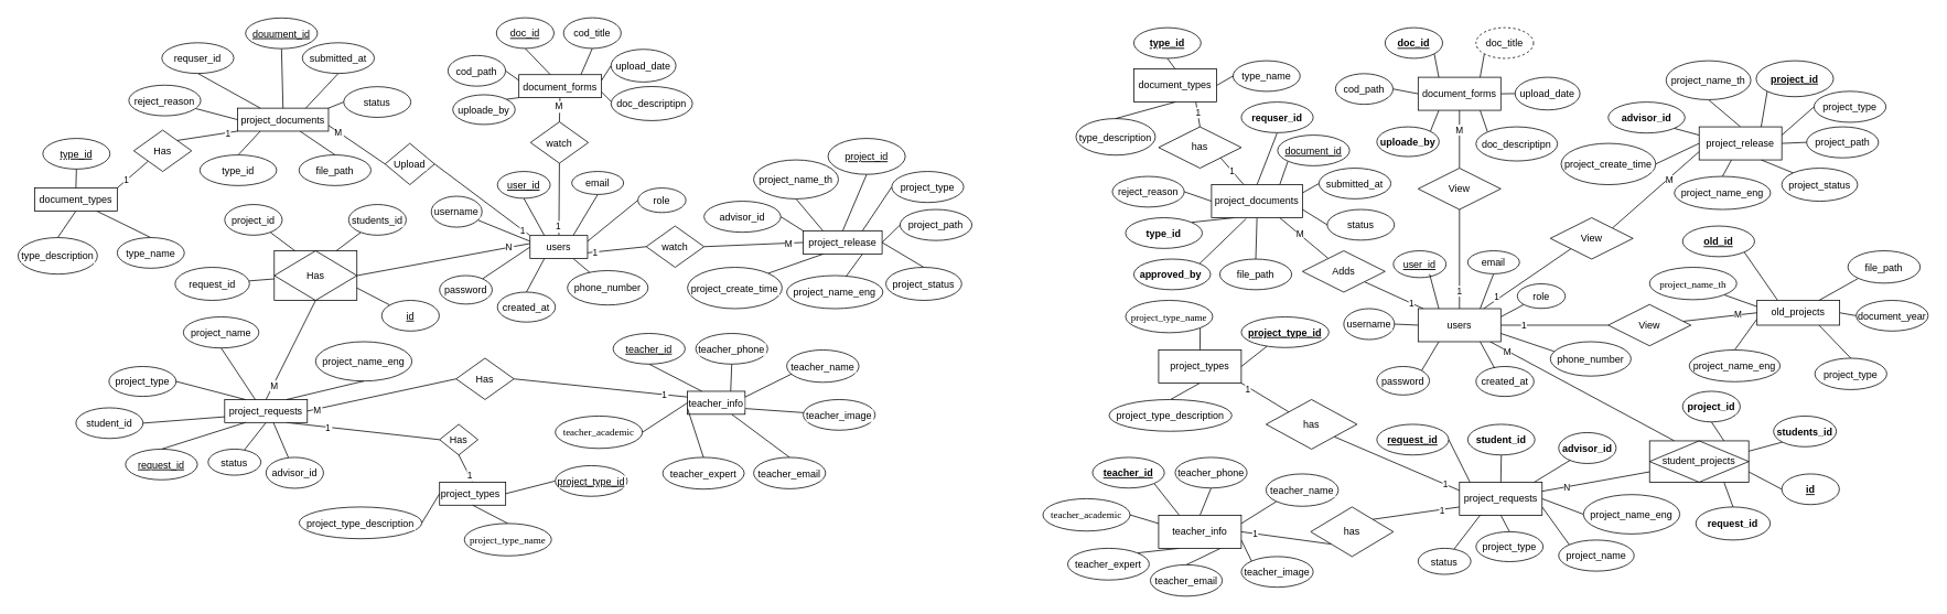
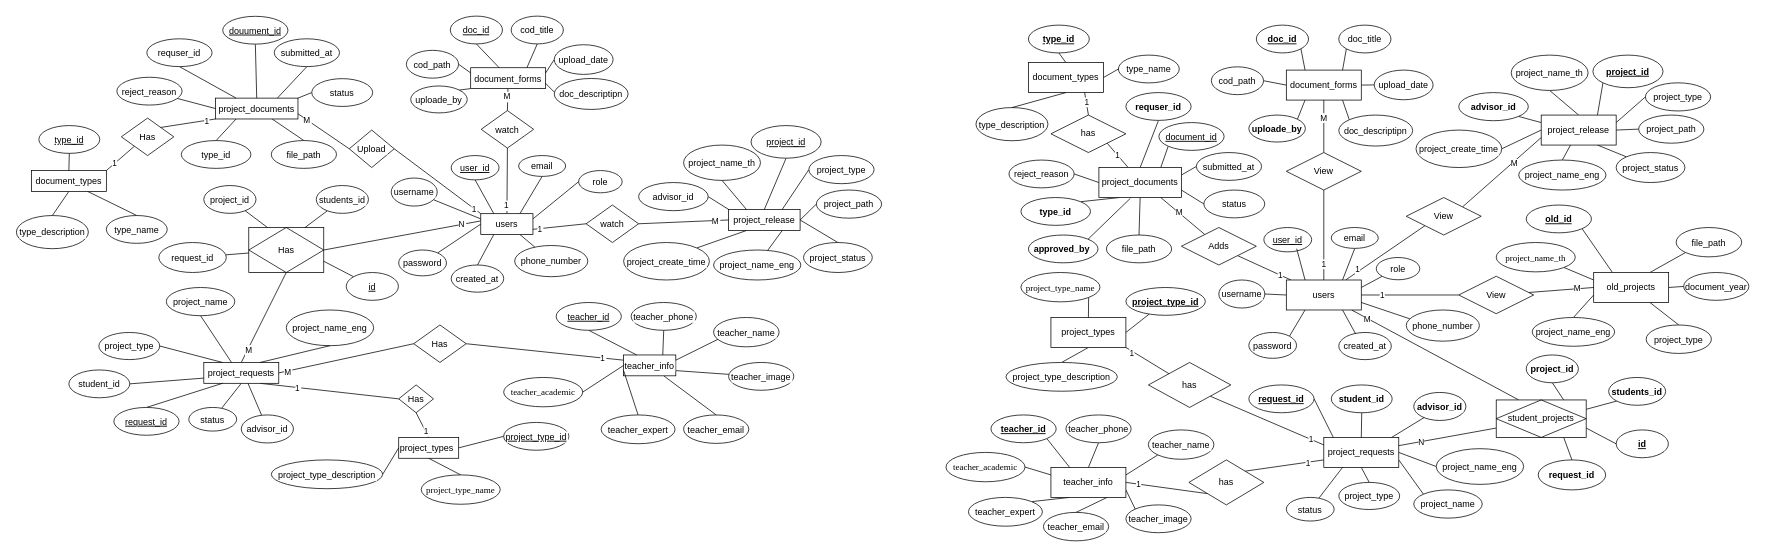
- <mxCell id="257" value="doc_title" style="ellipse;labelBackgroundColor=default;fontColor=default;textShadow=0;labelBorderColor=none;rounded=0;dashed=1;" parent="1" vertex="1"><mxGeometry x="1784.997" y="32.997" width="69.613" height="37.1" as="geometry" /></mxCell>
+ <mxCell id="257" value="doc_title" style="ellipse;labelBackgroundColor=default;fontColor=default;textShadow=0;labelBorderColor=none;rounded=0;" parent="1" vertex="1"><mxGeometry x="1784.997" y="32.997" width="69.613" height="37.1" as="geometry" /></mxCell>
- <mxCell id="167" value="old_projects" style="whiteSpace=wrap;html=1;align=center;rounded=0;" parent="1" vertex="1"><mxGeometry x="2125" y="363" width="100" height="30" as="geometry" /></mxCell>
+ <mxCell id="167" value="old_projects" style="whiteSpace=wrap;html=1;align=center;rounded=0;" parent="1" vertex="1"><mxGeometry x="2125" y="363" width="100" height="40" as="geometry" /></mxCell>
